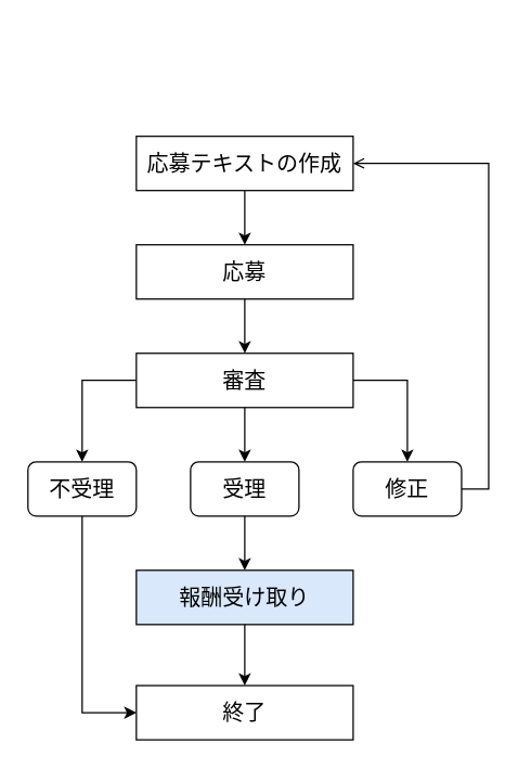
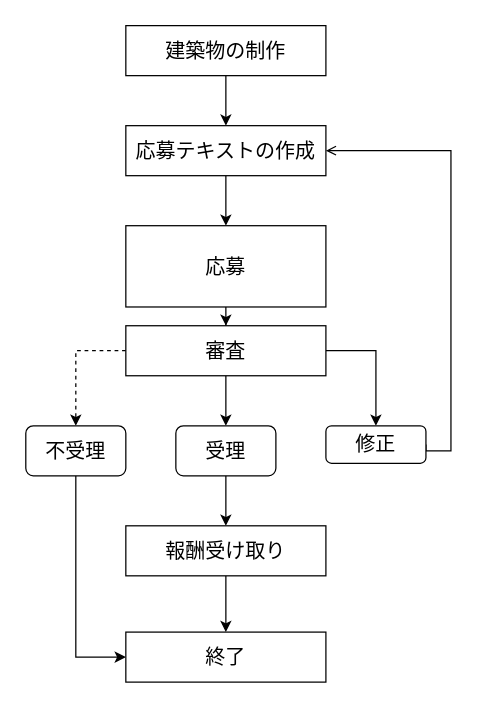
+ <mxCell id="3" value="建築物の制作" style="rounded=0;whiteSpace=wrap;html=1;fontSize=16;glass=0;strokeWidth=1;shadow=0;" parent="1" vertex="1"><mxGeometry x="100" y="20" width="160" height="40" as="geometry" /></mxCell>
+ <mxCell id="2" value="" style="edgeStyle=orthogonalEdgeStyle;rounded=0;orthogonalLoop=1;jettySize=auto;html=1;fontSize=16;" edge="1" parent="1" source="3" target="5"><mxGeometry relative="1" as="geometry" /></mxCell>
- <mxCell id="7" value="応募" style="whiteSpace=wrap;html=1;rounded=0;shadow=0;fontSize=16;strokeWidth=1;glass=0;" vertex="1" parent="1"><mxGeometry x="100" y="180" width="160" height="40" as="geometry" /></mxCell>
+ <mxCell id="7" value="応募" style="whiteSpace=wrap;html=1;rounded=0;shadow=0;fontSize=16;strokeWidth=1;glass=0;" vertex="1" parent="1"><mxGeometry x="100" y="180" width="160" height="65" as="geometry" /></mxCell>
- <mxCell id="8" value="" style="edgeStyle=orthogonalEdgeStyle;rounded=0;orthogonalLoop=1;jettySize=auto;html=1;fontSize=16;exitX=0;exitY=0.5;exitDx=0;exitDy=0;" edge="1" parent="1" source="11" target="14"><mxGeometry relative="1" as="geometry" /></mxCell>
+ <mxCell id="8" value="" style="edgeStyle=orthogonalEdgeStyle;rounded=0;orthogonalLoop=1;jettySize=auto;html=1;fontSize=16;exitX=0;exitY=0.5;exitDx=0;exitDy=0;dashed=1;" edge="1" parent="1" source="11" target="14"><mxGeometry relative="1" as="geometry" /></mxCell>
- <mxCell id="17" value="修正" style="whiteSpace=wrap;html=1;rounded=1;shadow=0;fontSize=16;strokeWidth=1;glass=0;sketch=0;" vertex="1" parent="1"><mxGeometry x="260" y="340" width="80" height="40" as="geometry" /></mxCell>
+ <mxCell id="17" value="修正" style="whiteSpace=wrap;html=1;rounded=1;shadow=0;fontSize=16;strokeWidth=1;glass=0;sketch=0;" vertex="1" parent="1"><mxGeometry x="260" y="340" width="80" height="30" as="geometry" /></mxCell>
- <mxCell id="20" value="報酬受け取り" style="whiteSpace=wrap;html=1;rounded=0;shadow=0;fontSize=16;strokeWidth=1;glass=0;fillColor=#dae8fc;" vertex="1" parent="1"><mxGeometry x="100" y="420" width="160" height="40" as="geometry" /></mxCell>
+ <mxCell id="20" value="報酬受け取り" style="whiteSpace=wrap;html=1;rounded=0;shadow=0;fontSize=16;strokeWidth=1;glass=0;" vertex="1" parent="1"><mxGeometry x="100" y="420" width="160" height="40" as="geometry" /></mxCell>
